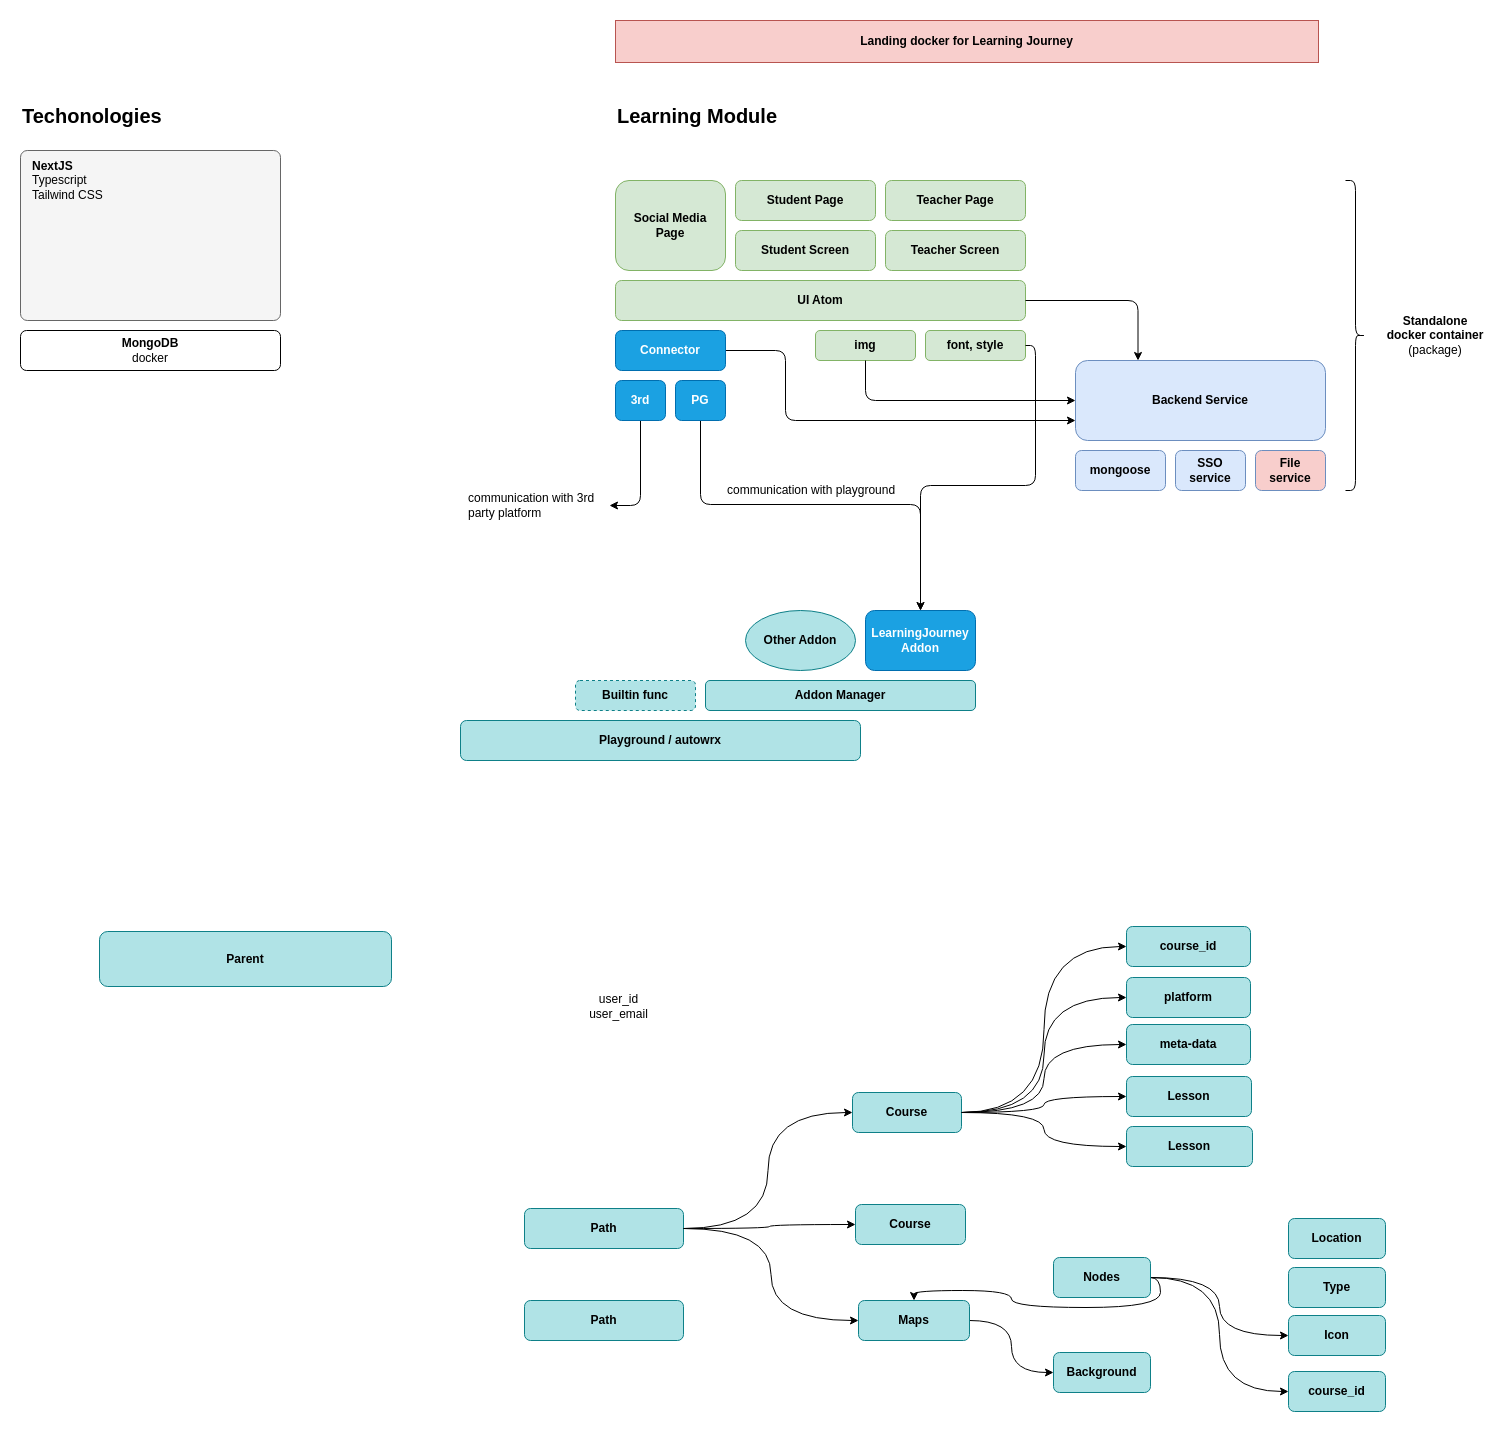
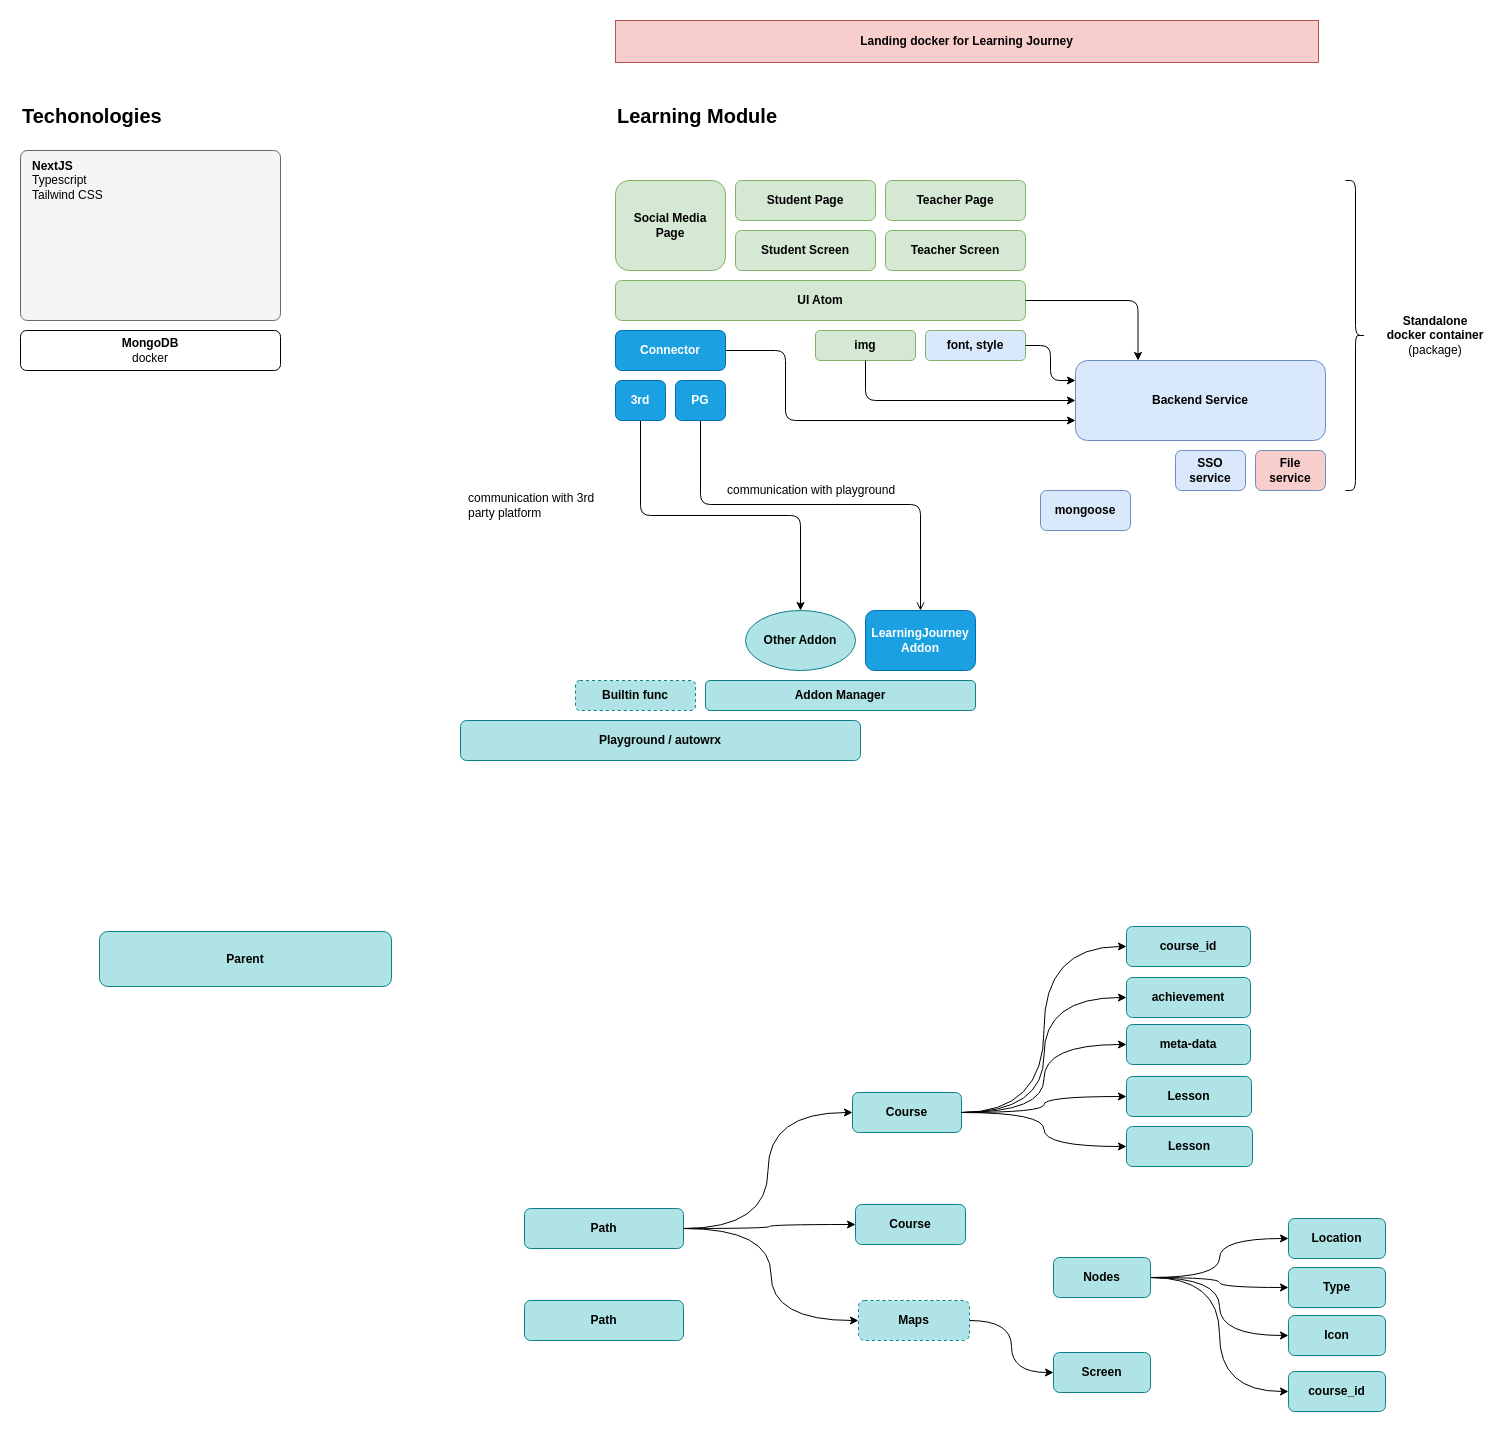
- <mxCell id="16" value="&lt;b&gt;font, style&lt;/b&gt;" style="rounded=1;whiteSpace=wrap;html=1;fontSize=12;fillColor=#d5e8d4;strokeColor=#82b366;" parent="1" vertex="1"><mxGeometry x="925" y="330" width="100" height="30" as="geometry" /></mxCell>
+ <mxCell id="16" value="&lt;b&gt;font, style&lt;/b&gt;" style="rounded=1;whiteSpace=wrap;html=1;fontSize=12;fillColor=#dae8fc;strokeColor=#82b366;" parent="1" vertex="1"><mxGeometry x="925" y="330" width="100" height="30" as="geometry" /></mxCell>
- <mxCell id="9" value="&lt;b&gt;mongoose&lt;/b&gt;" style="rounded=1;whiteSpace=wrap;html=1;fontSize=12;fillColor=#dae8fc;strokeColor=#6c8ebf;" parent="1" vertex="1"><mxGeometry x="1075" y="450" width="90" height="40" as="geometry" /></mxCell>
+ <mxCell id="9" value="&lt;b&gt;mongoose&lt;/b&gt;" style="rounded=1;whiteSpace=wrap;html=1;fontSize=12;fillColor=#dae8fc;strokeColor=#6c8ebf;" parent="1" vertex="1"><mxGeometry x="1040" y="490" width="90" height="40" as="geometry" /></mxCell>
- <mxCell id="17" style="edgeStyle=orthogonalEdgeStyle;html=1;exitX=1;exitY=0.5;exitDx=0;exitDy=0;" parent="1" source="16" target="33" edge="1"><mxGeometry relative="1" as="geometry"><mxPoint x="1035" y="310" as="sourcePoint" /><mxPoint x="1075" y="350" as="targetPoint" /></mxGeometry></mxCell>
+ <mxCell id="17" style="edgeStyle=orthogonalEdgeStyle;html=1;exitX=1;exitY=0.5;exitDx=0;exitDy=0;entryX=0;entryY=0.25;entryDx=0;entryDy=0;" parent="1" source="16" target="8" edge="1"><mxGeometry relative="1" as="geometry"><mxPoint x="1035" y="310" as="sourcePoint" /><mxPoint x="1075" y="350" as="targetPoint" /></mxGeometry></mxCell>
- <mxCell id="22" style="edgeStyle=orthogonalEdgeStyle;html=1;exitX=0.5;exitY=1;exitDx=0;exitDy=0;entryX=1;entryY=0.5;entryDx=0;entryDy=0;" parent="1" source="23" target="25" edge="1"><mxGeometry relative="1" as="geometry" /></mxCell>
+ <mxCell id="22" style="edgeStyle=orthogonalEdgeStyle;html=1;exitX=0.5;exitY=1;exitDx=0;exitDy=0;" parent="1" source="23" target="34" edge="1"><mxGeometry relative="1" as="geometry" /></mxCell>
- <mxCell id="64" value="&lt;b&gt;platform&lt;/b&gt;" style="rounded=1;whiteSpace=wrap;html=1;fontSize=12;fillColor=#b0e3e6;strokeColor=#0e8088;" parent="1" vertex="1"><mxGeometry x="1126" y="977" width="124" height="40" as="geometry" /></mxCell>
+ <mxCell id="64" value="&lt;b&gt;achievement&lt;/b&gt;" style="rounded=1;whiteSpace=wrap;html=1;fontSize=12;fillColor=#b0e3e6;strokeColor=#0e8088;" parent="1" vertex="1"><mxGeometry x="1126" y="977" width="124" height="40" as="geometry" /></mxCell>
- <mxCell id="38" value="user_id&lt;br&gt;user_email" style="text;html=1;strokeColor=none;fillColor=none;align=center;verticalAlign=middle;whiteSpace=wrap;rounded=0;" parent="1" vertex="1"><mxGeometry x="473" y="991" width="291" height="30" as="geometry" /></mxCell>
+ <mxCell id="53" style="edgeStyle=orthogonalEdgeStyle;curved=1;html=1;exitX=1;exitY=0.5;exitDx=0;exitDy=0;entryX=0;entryY=0.5;entryDx=0;entryDy=0;" parent="1" source="57" target="60" edge="1"><mxGeometry relative="1" as="geometry" /></mxCell>
- <mxCell id="54" style="edgeStyle=orthogonalEdgeStyle;curved=1;html=1;exitX=1;exitY=0.5;exitDx=0;exitDy=0;" parent="1" source="57" target="51" edge="1"><mxGeometry relative="1" as="geometry" /></mxCell>
+ <mxCell id="54" style="edgeStyle=orthogonalEdgeStyle;curved=1;html=1;exitX=1;exitY=0.5;exitDx=0;exitDy=0;" parent="1" source="57" target="59" edge="1"><mxGeometry relative="1" as="geometry" /></mxCell>
- <mxCell id="51" value="&lt;b&gt;Maps&lt;/b&gt;" style="rounded=1;whiteSpace=wrap;html=1;fontSize=12;fillColor=#b0e3e6;strokeColor=#0e8088;" parent="1" vertex="1"><mxGeometry x="858" y="1300" width="111" height="40" as="geometry" /></mxCell>
+ <mxCell id="51" value="&lt;b&gt;Maps&lt;/b&gt;" style="rounded=1;whiteSpace=wrap;html=1;fontSize=12;fillColor=#b0e3e6;strokeColor=#0e8088;dashed=1;" parent="1" vertex="1"><mxGeometry x="858" y="1300" width="111" height="40" as="geometry" /></mxCell>
- <mxCell id="58" value="&lt;b&gt;Background&lt;/b&gt;" style="rounded=1;whiteSpace=wrap;html=1;fontSize=12;fillColor=#b0e3e6;strokeColor=#0e8088;" parent="1" vertex="1"><mxGeometry x="1053" y="1352" width="97" height="40" as="geometry" /></mxCell>
+ <mxCell id="58" value="&lt;b&gt;Screen&lt;/b&gt;" style="rounded=1;whiteSpace=wrap;html=1;fontSize=12;fillColor=#b0e3e6;strokeColor=#0e8088;" parent="1" vertex="1"><mxGeometry x="1053" y="1352" width="97" height="40" as="geometry" /></mxCell>
